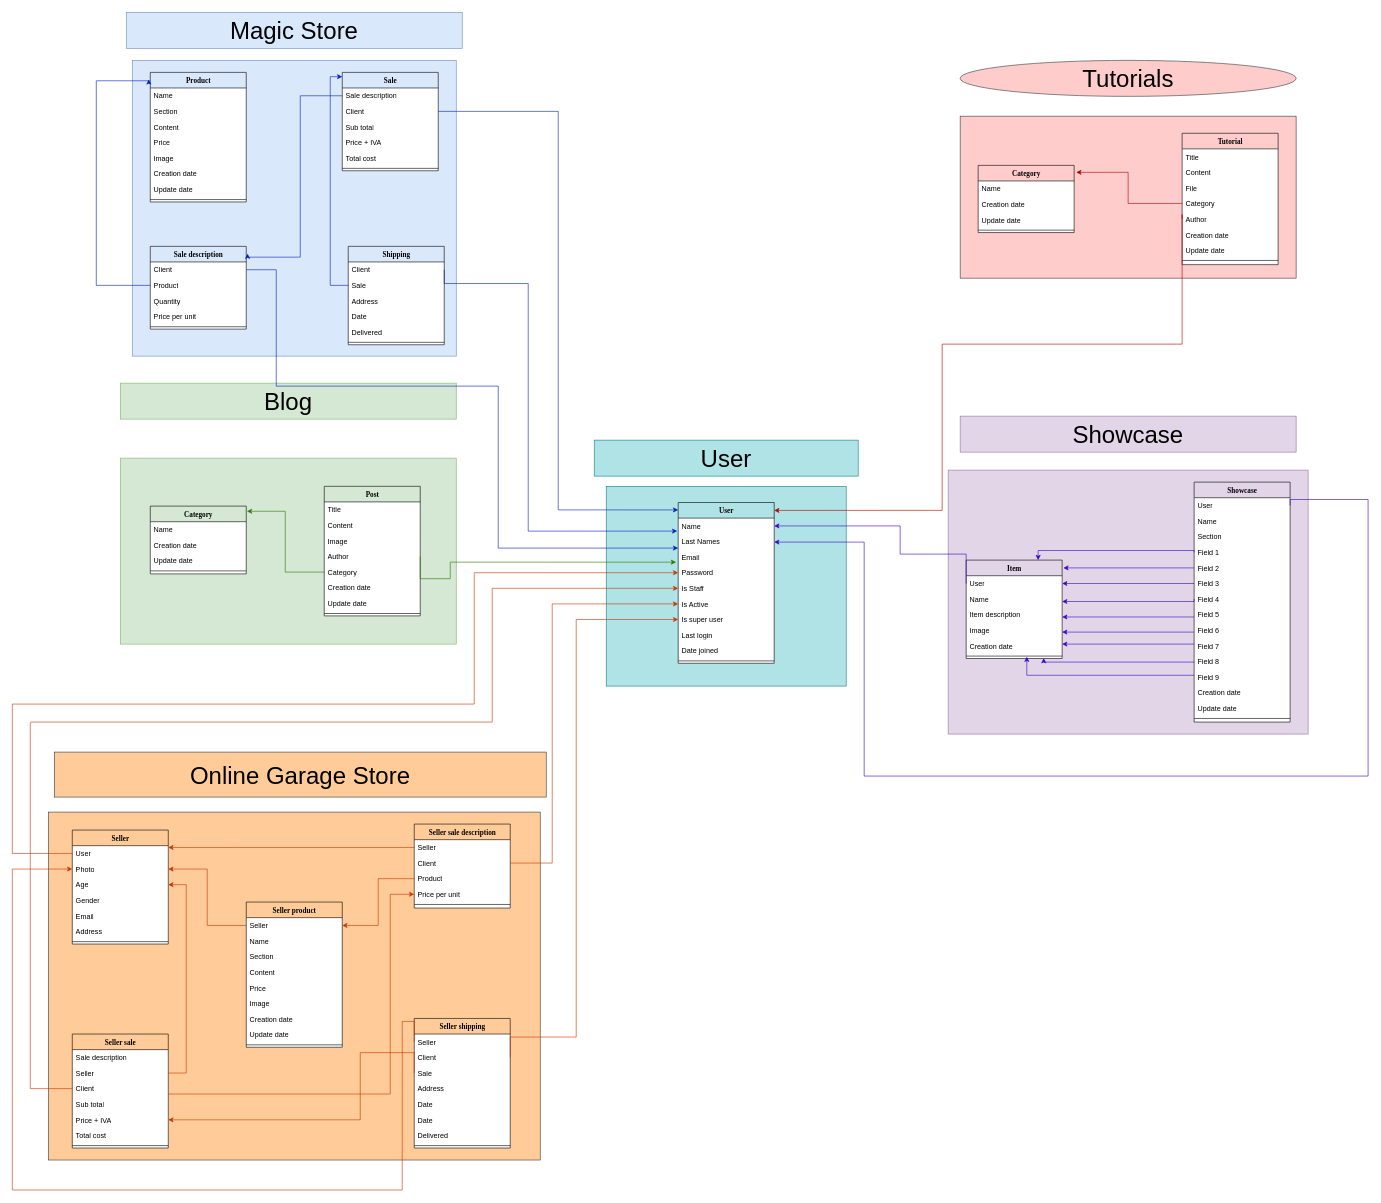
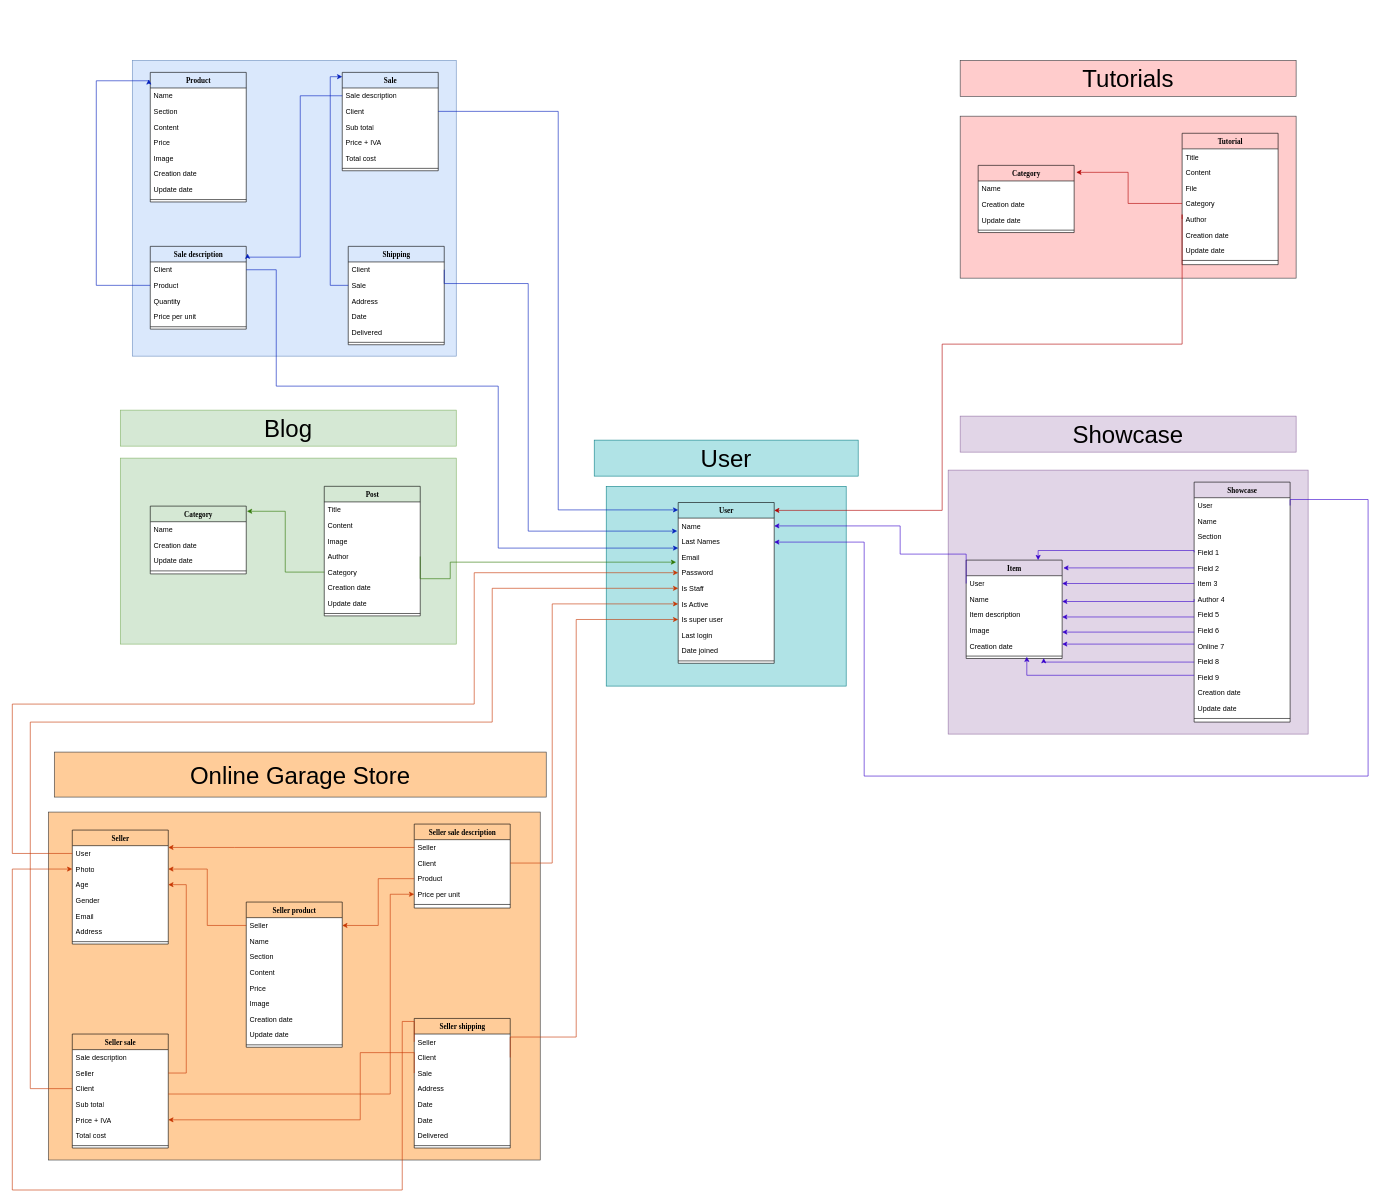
- <mxCell id="21" value="&lt;font style=&quot;font-size: 40px&quot;&gt;Magic Store&lt;/font&gt;" style="rounded=0;whiteSpace=wrap;html=1;fillColor=#dae8fc;strokeColor=#6c8ebf;" vertex="1" parent="1"><mxGeometry x="210" y="20" width="560" height="60" as="geometry" /></mxCell>
- <mxCell id="93" value="&lt;span style=&quot;font-size: 40px&quot;&gt;Tutorials&lt;/span&gt;" style="ellipse;whiteSpace=wrap;html=1;fillColor=#ffcccc;strokeColor=#36393d;" vertex="1" parent="1"><mxGeometry x="1600" y="100" width="560" height="60" as="geometry" /></mxCell>
+ <mxCell id="93" value="&lt;span style=&quot;font-size: 40px&quot;&gt;Tutorials&lt;/span&gt;" style="rounded=0;whiteSpace=wrap;html=1;fillColor=#ffcccc;strokeColor=#36393d;" vertex="1" parent="1"><mxGeometry x="1600" y="100" width="560" height="60" as="geometry" /></mxCell>
- <mxCell id="36" value="&lt;span style=&quot;font-size: 40px&quot;&gt;Blog&lt;/span&gt;" style="rounded=0;whiteSpace=wrap;html=1;fillColor=#d5e8d4;strokeColor=#82b366;" vertex="1" parent="1"><mxGeometry x="200" y="638" width="560" height="60" as="geometry" /></mxCell>
+ <mxCell id="36" value="&lt;span style=&quot;font-size: 40px&quot;&gt;Blog&lt;/span&gt;" style="rounded=0;whiteSpace=wrap;html=1;fillColor=#d5e8d4;strokeColor=#82b366;" vertex="1" parent="1"><mxGeometry x="200" y="683" width="560" height="60" as="geometry" /></mxCell>
- <mxCell id="123" value="Field 3" style="text;html=1;strokeColor=none;fillColor=none;align=left;verticalAlign=top;spacingLeft=4;spacingRight=4;whiteSpace=wrap;overflow=hidden;rotatable=0;points=[[0,0.5],[1,0.5]];portConstraint=eastwest;" vertex="1" parent="117"><mxGeometry y="156" width="160" height="26" as="geometry" /></mxCell>
+ <mxCell id="123" value="Item 3" style="text;html=1;strokeColor=none;fillColor=none;align=left;verticalAlign=top;spacingLeft=4;spacingRight=4;whiteSpace=wrap;overflow=hidden;rotatable=0;points=[[0,0.5],[1,0.5]];portConstraint=eastwest;" vertex="1" parent="117"><mxGeometry y="156" width="160" height="26" as="geometry" /></mxCell>
- <mxCell id="124" value="Field 4" style="text;html=1;strokeColor=none;fillColor=none;align=left;verticalAlign=top;spacingLeft=4;spacingRight=4;whiteSpace=wrap;overflow=hidden;rotatable=0;points=[[0,0.5],[1,0.5]];portConstraint=eastwest;" vertex="1" parent="117"><mxGeometry y="182" width="160" height="26" as="geometry" /></mxCell>
+ <mxCell id="124" value="Author 4" style="text;html=1;strokeColor=none;fillColor=none;align=left;verticalAlign=top;spacingLeft=4;spacingRight=4;whiteSpace=wrap;overflow=hidden;rotatable=0;points=[[0,0.5],[1,0.5]];portConstraint=eastwest;" vertex="1" parent="117"><mxGeometry y="182" width="160" height="26" as="geometry" /></mxCell>
- <mxCell id="127" value="Field 7" style="text;html=1;strokeColor=none;fillColor=none;align=left;verticalAlign=top;spacingLeft=4;spacingRight=4;whiteSpace=wrap;overflow=hidden;rotatable=0;points=[[0,0.5],[1,0.5]];portConstraint=eastwest;" vertex="1" parent="117"><mxGeometry y="260" width="160" height="26" as="geometry" /></mxCell>
+ <mxCell id="127" value="Online 7" style="text;html=1;strokeColor=none;fillColor=none;align=left;verticalAlign=top;spacingLeft=4;spacingRight=4;whiteSpace=wrap;overflow=hidden;rotatable=0;points=[[0,0.5],[1,0.5]];portConstraint=eastwest;" vertex="1" parent="117"><mxGeometry y="260" width="160" height="26" as="geometry" /></mxCell>
